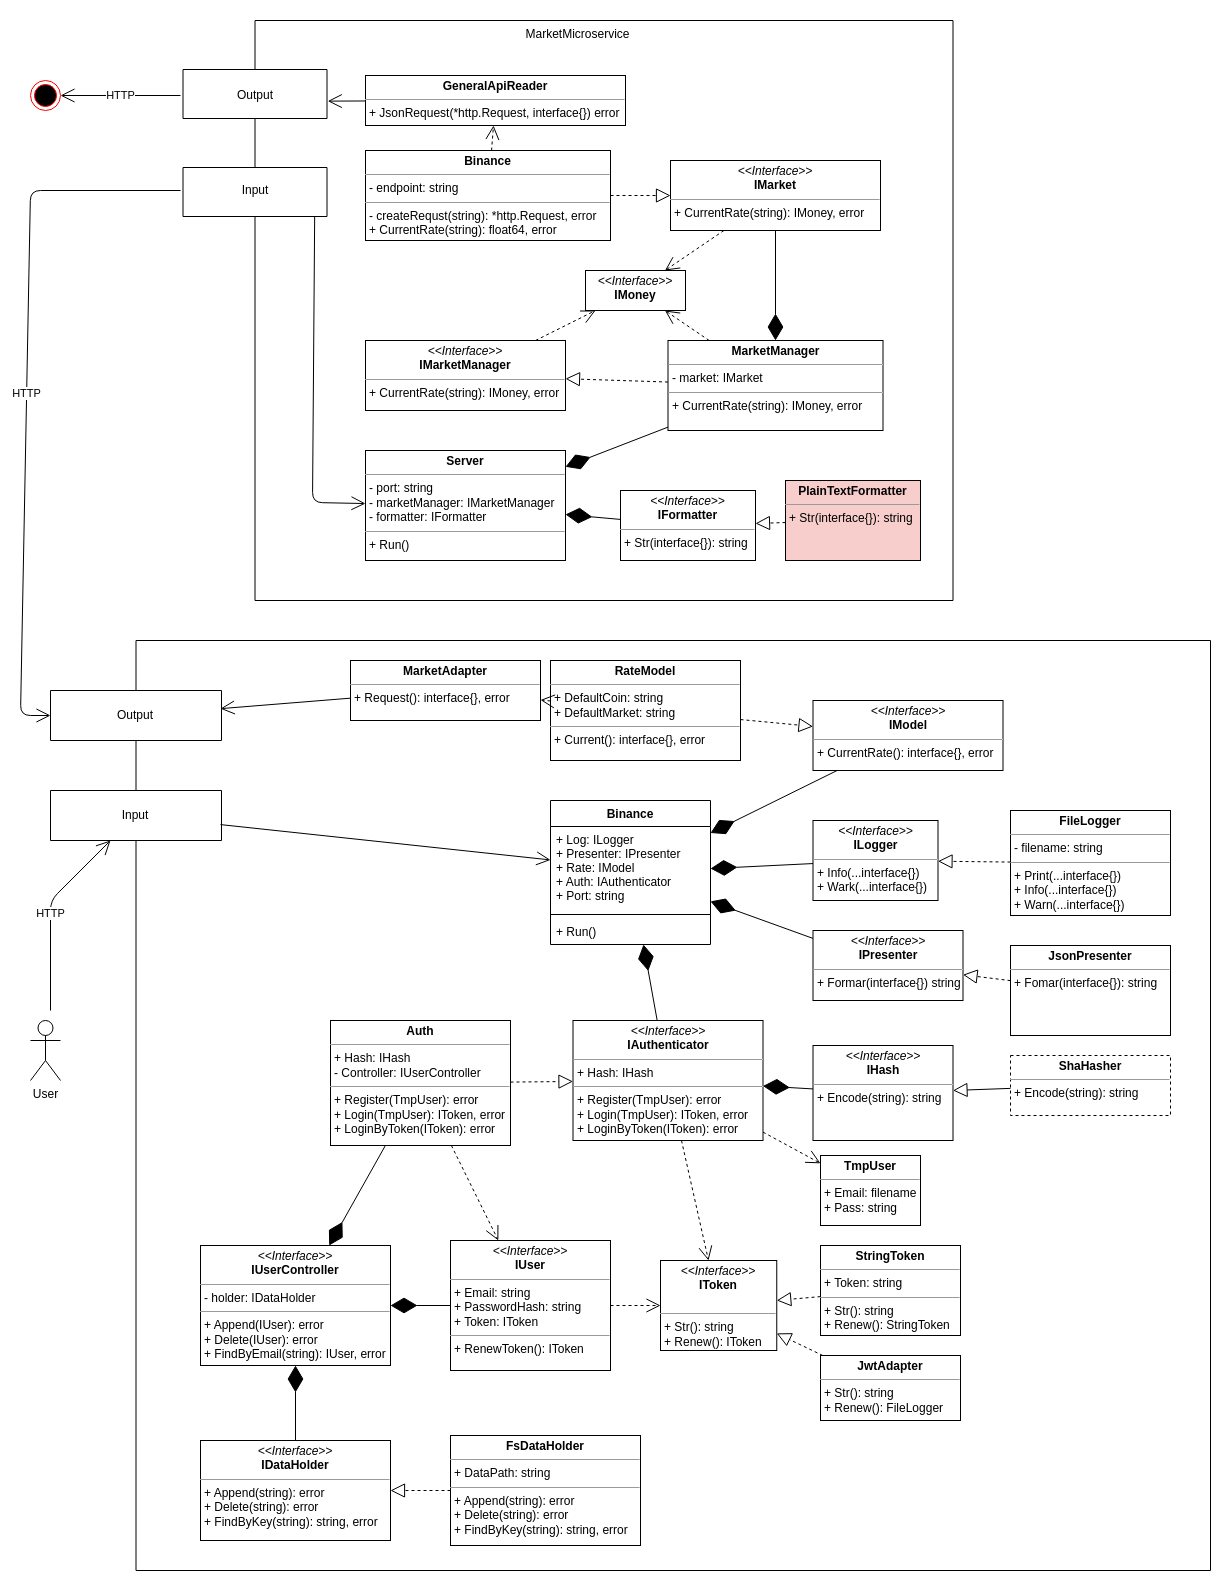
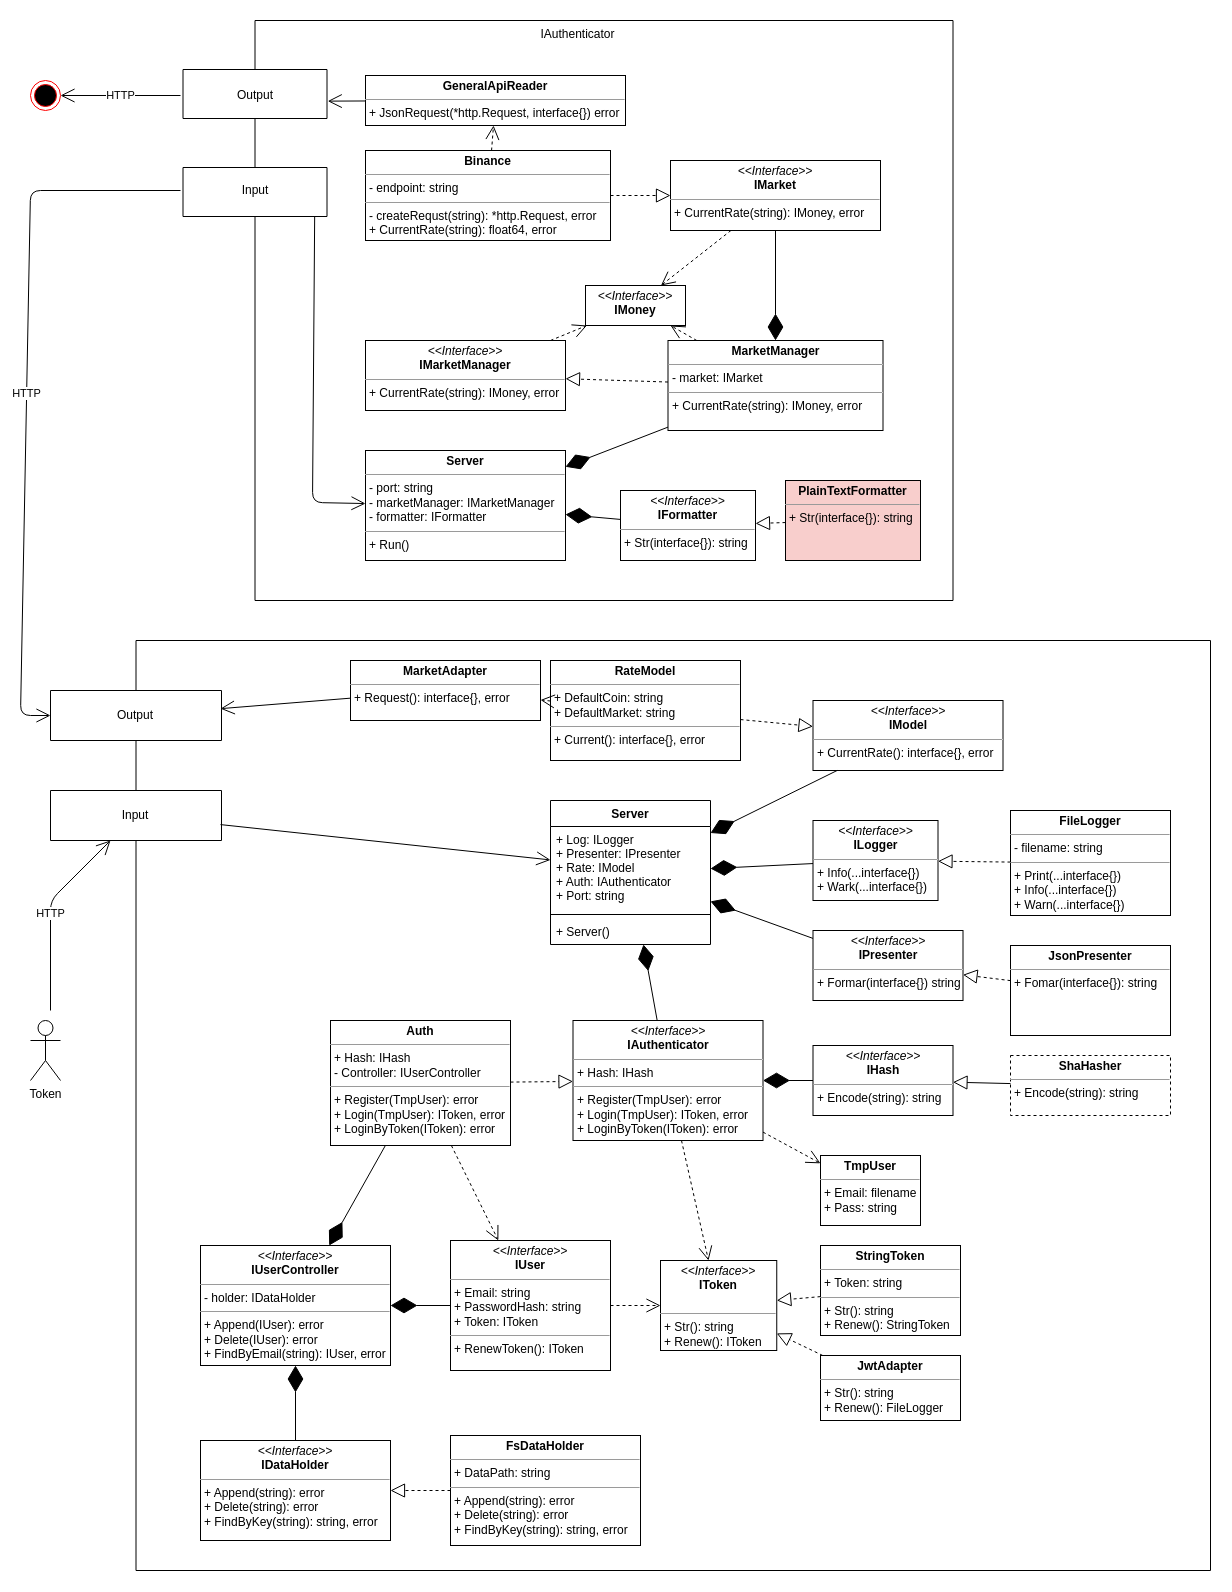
- <mxCell id="3" value="MarketMicroservice" style="shape=module;align=left;spacingLeft=20;align=center;verticalAlign=top;jettyWidth=144;jettyHeight=49;movable=0;resizable=0;rotatable=0;deletable=0;editable=0;connectable=0;" vertex="1" parent="2"><mxGeometry x="2.5" width="770" height="580" as="geometry" /></mxCell>
+ <mxCell id="3" value="IAuthenticator" style="shape=module;align=left;spacingLeft=20;align=center;verticalAlign=top;jettyWidth=144;jettyHeight=49;movable=0;resizable=0;rotatable=0;deletable=0;editable=0;connectable=0;" vertex="1" parent="2"><mxGeometry x="2.5" width="770" height="580" as="geometry" /></mxCell>
- <mxCell id="6" value="&lt;p style=&quot;margin: 0px ; margin-top: 4px ; text-align: center&quot;&gt;&lt;i&gt;&amp;lt;&amp;lt;Interface&amp;gt;&amp;gt;&lt;/i&gt;&lt;br&gt;&lt;b&gt;IMoney&lt;/b&gt;&lt;/p&gt;" style="verticalAlign=top;align=left;overflow=fill;fontSize=12;fontFamily=Helvetica;html=1;" vertex="1" parent="2"><mxGeometry x="405" y="250" width="100" height="40" as="geometry" /></mxCell>
+ <mxCell id="6" value="&lt;p style=&quot;margin: 0px ; margin-top: 4px ; text-align: center&quot;&gt;&lt;i&gt;&amp;lt;&amp;lt;Interface&amp;gt;&amp;gt;&lt;/i&gt;&lt;br&gt;&lt;b&gt;IMoney&lt;/b&gt;&lt;/p&gt;" style="verticalAlign=top;align=left;overflow=fill;fontSize=12;fontFamily=Helvetica;html=1;" vertex="1" parent="2"><mxGeometry x="405" y="265" width="100" height="40" as="geometry" /></mxCell>
- <mxCell id="31" value="Binance" style="swimlane;fontStyle=1;align=center;verticalAlign=top;childLayout=stackLayout;horizontal=1;startSize=26;horizontalStack=0;resizeParent=1;resizeParentMax=0;resizeLast=0;collapsible=1;marginBottom=0;" vertex="1" parent="29"><mxGeometry x="500" y="160" width="160" height="144" as="geometry" /></mxCell>
+ <mxCell id="31" value="Server" style="swimlane;fontStyle=1;align=center;verticalAlign=top;childLayout=stackLayout;horizontal=1;startSize=26;horizontalStack=0;resizeParent=1;resizeParentMax=0;resizeLast=0;collapsible=1;marginBottom=0;" vertex="1" parent="29"><mxGeometry x="500" y="160" width="160" height="144" as="geometry" /></mxCell>
- <mxCell id="34" value="+ Run()&#10;" style="text;strokeColor=none;fillColor=none;align=left;verticalAlign=top;spacingLeft=4;spacingRight=4;overflow=hidden;rotatable=0;points=[[0,0.5],[1,0.5]];portConstraint=eastwest;" vertex="1" parent="31"><mxGeometry y="118" width="160" height="26" as="geometry" /></mxCell>
+ <mxCell id="34" value="+ Server()&#10;" style="text;strokeColor=none;fillColor=none;align=left;verticalAlign=top;spacingLeft=4;spacingRight=4;overflow=hidden;rotatable=0;points=[[0,0.5],[1,0.5]];portConstraint=eastwest;" vertex="1" parent="31"><mxGeometry y="118" width="160" height="26" as="geometry" /></mxCell>
- <mxCell id="51" value="&lt;p style=&quot;margin: 0px ; margin-top: 4px ; text-align: center&quot;&gt;&lt;i&gt;&amp;lt;&amp;lt;Interface&amp;gt;&amp;gt;&lt;/i&gt;&lt;br&gt;&lt;b&gt;IHash&lt;/b&gt;&lt;/p&gt;&lt;hr size=&quot;1&quot;&gt;&lt;p style=&quot;margin: 0px ; margin-left: 4px&quot;&gt;&lt;/p&gt;&lt;p style=&quot;margin: 0px ; margin-left: 4px&quot;&gt;+ Encode(string): string&lt;/p&gt;" style="verticalAlign=top;align=left;overflow=fill;fontSize=12;fontFamily=Helvetica;html=1;" vertex="1" parent="29"><mxGeometry x="762.5" y="405" width="140" height="95" as="geometry" /></mxCell>
+ <mxCell id="51" value="&lt;p style=&quot;margin: 0px ; margin-top: 4px ; text-align: center&quot;&gt;&lt;i&gt;&amp;lt;&amp;lt;Interface&amp;gt;&amp;gt;&lt;/i&gt;&lt;br&gt;&lt;b&gt;IHash&lt;/b&gt;&lt;/p&gt;&lt;hr size=&quot;1&quot;&gt;&lt;p style=&quot;margin: 0px ; margin-left: 4px&quot;&gt;&lt;/p&gt;&lt;p style=&quot;margin: 0px ; margin-left: 4px&quot;&gt;+ Encode(string): string&lt;/p&gt;" style="verticalAlign=top;align=left;overflow=fill;fontSize=12;fontFamily=Helvetica;html=1;" vertex="1" parent="29"><mxGeometry x="762.5" y="405" width="140" height="70" as="geometry" /></mxCell>
- <mxCell id="80" value="User" style="shape=umlActor;verticalLabelPosition=bottom;verticalAlign=top;html=1;" vertex="1" parent="1"><mxGeometry x="30" y="1020" width="30" height="60" as="geometry" /></mxCell>
+ <mxCell id="80" value="Token" style="shape=umlActor;verticalLabelPosition=bottom;verticalAlign=top;html=1;" vertex="1" parent="1"><mxGeometry x="30" y="1020" width="30" height="60" as="geometry" /></mxCell>
